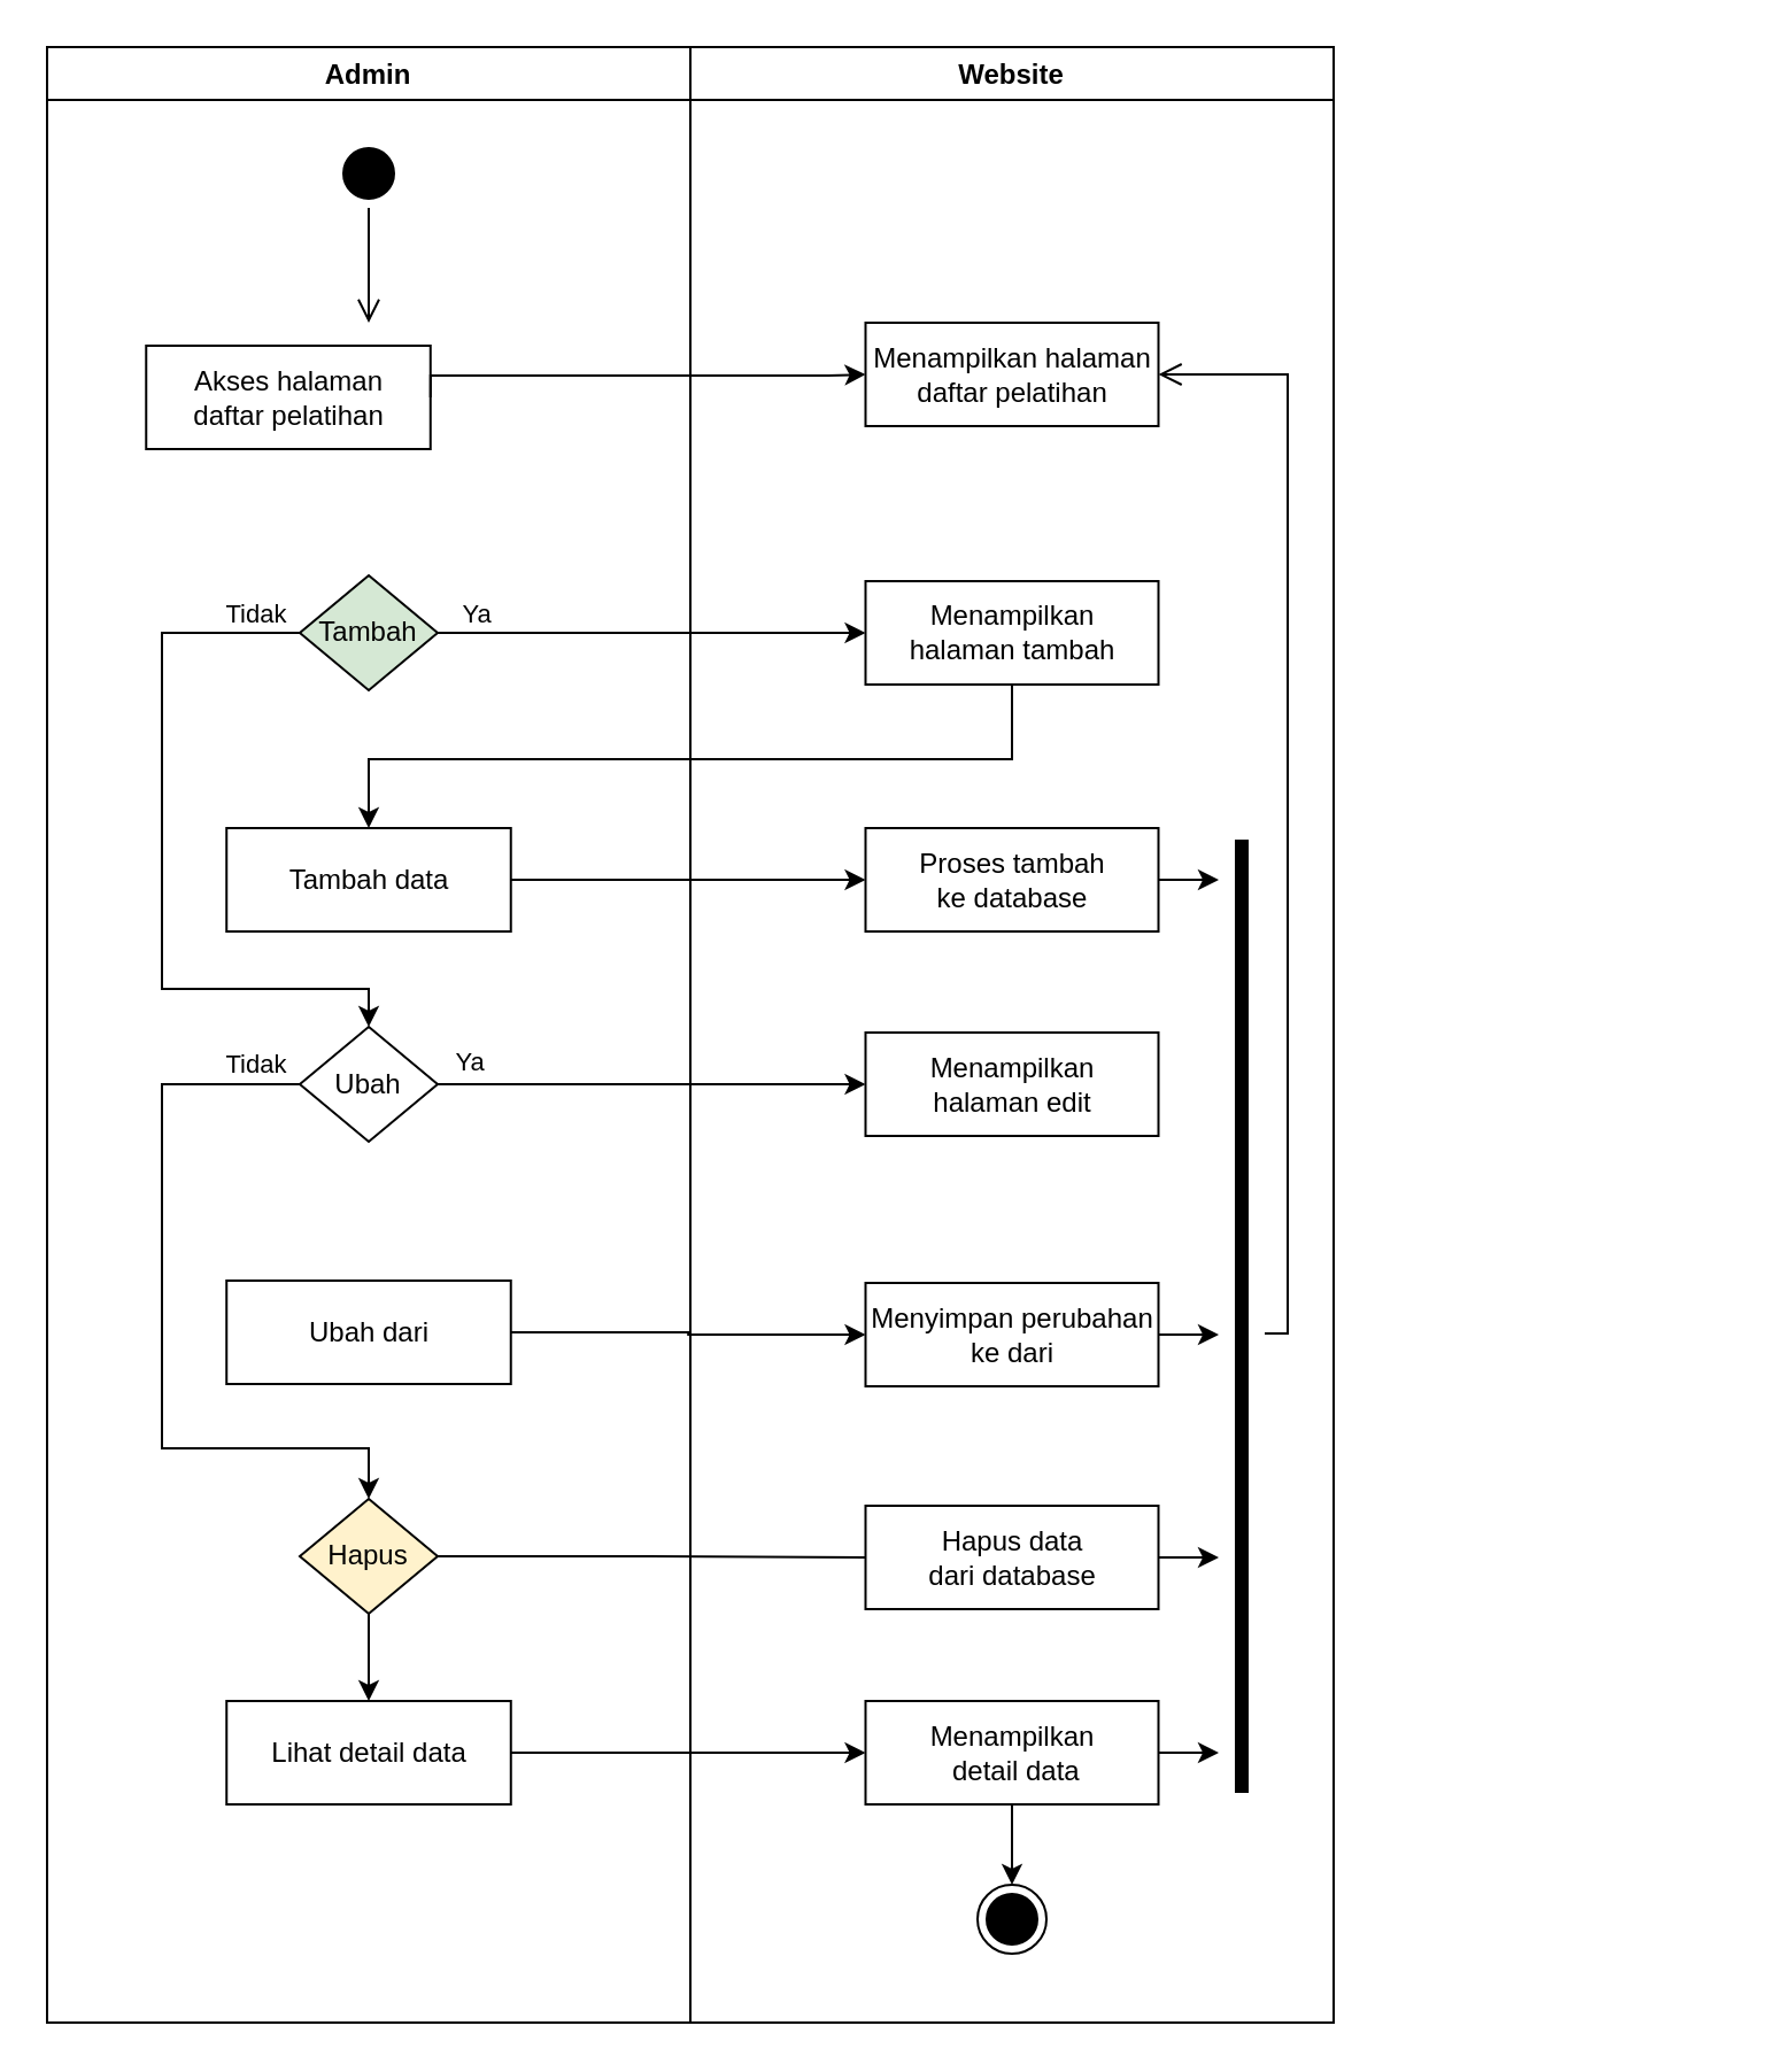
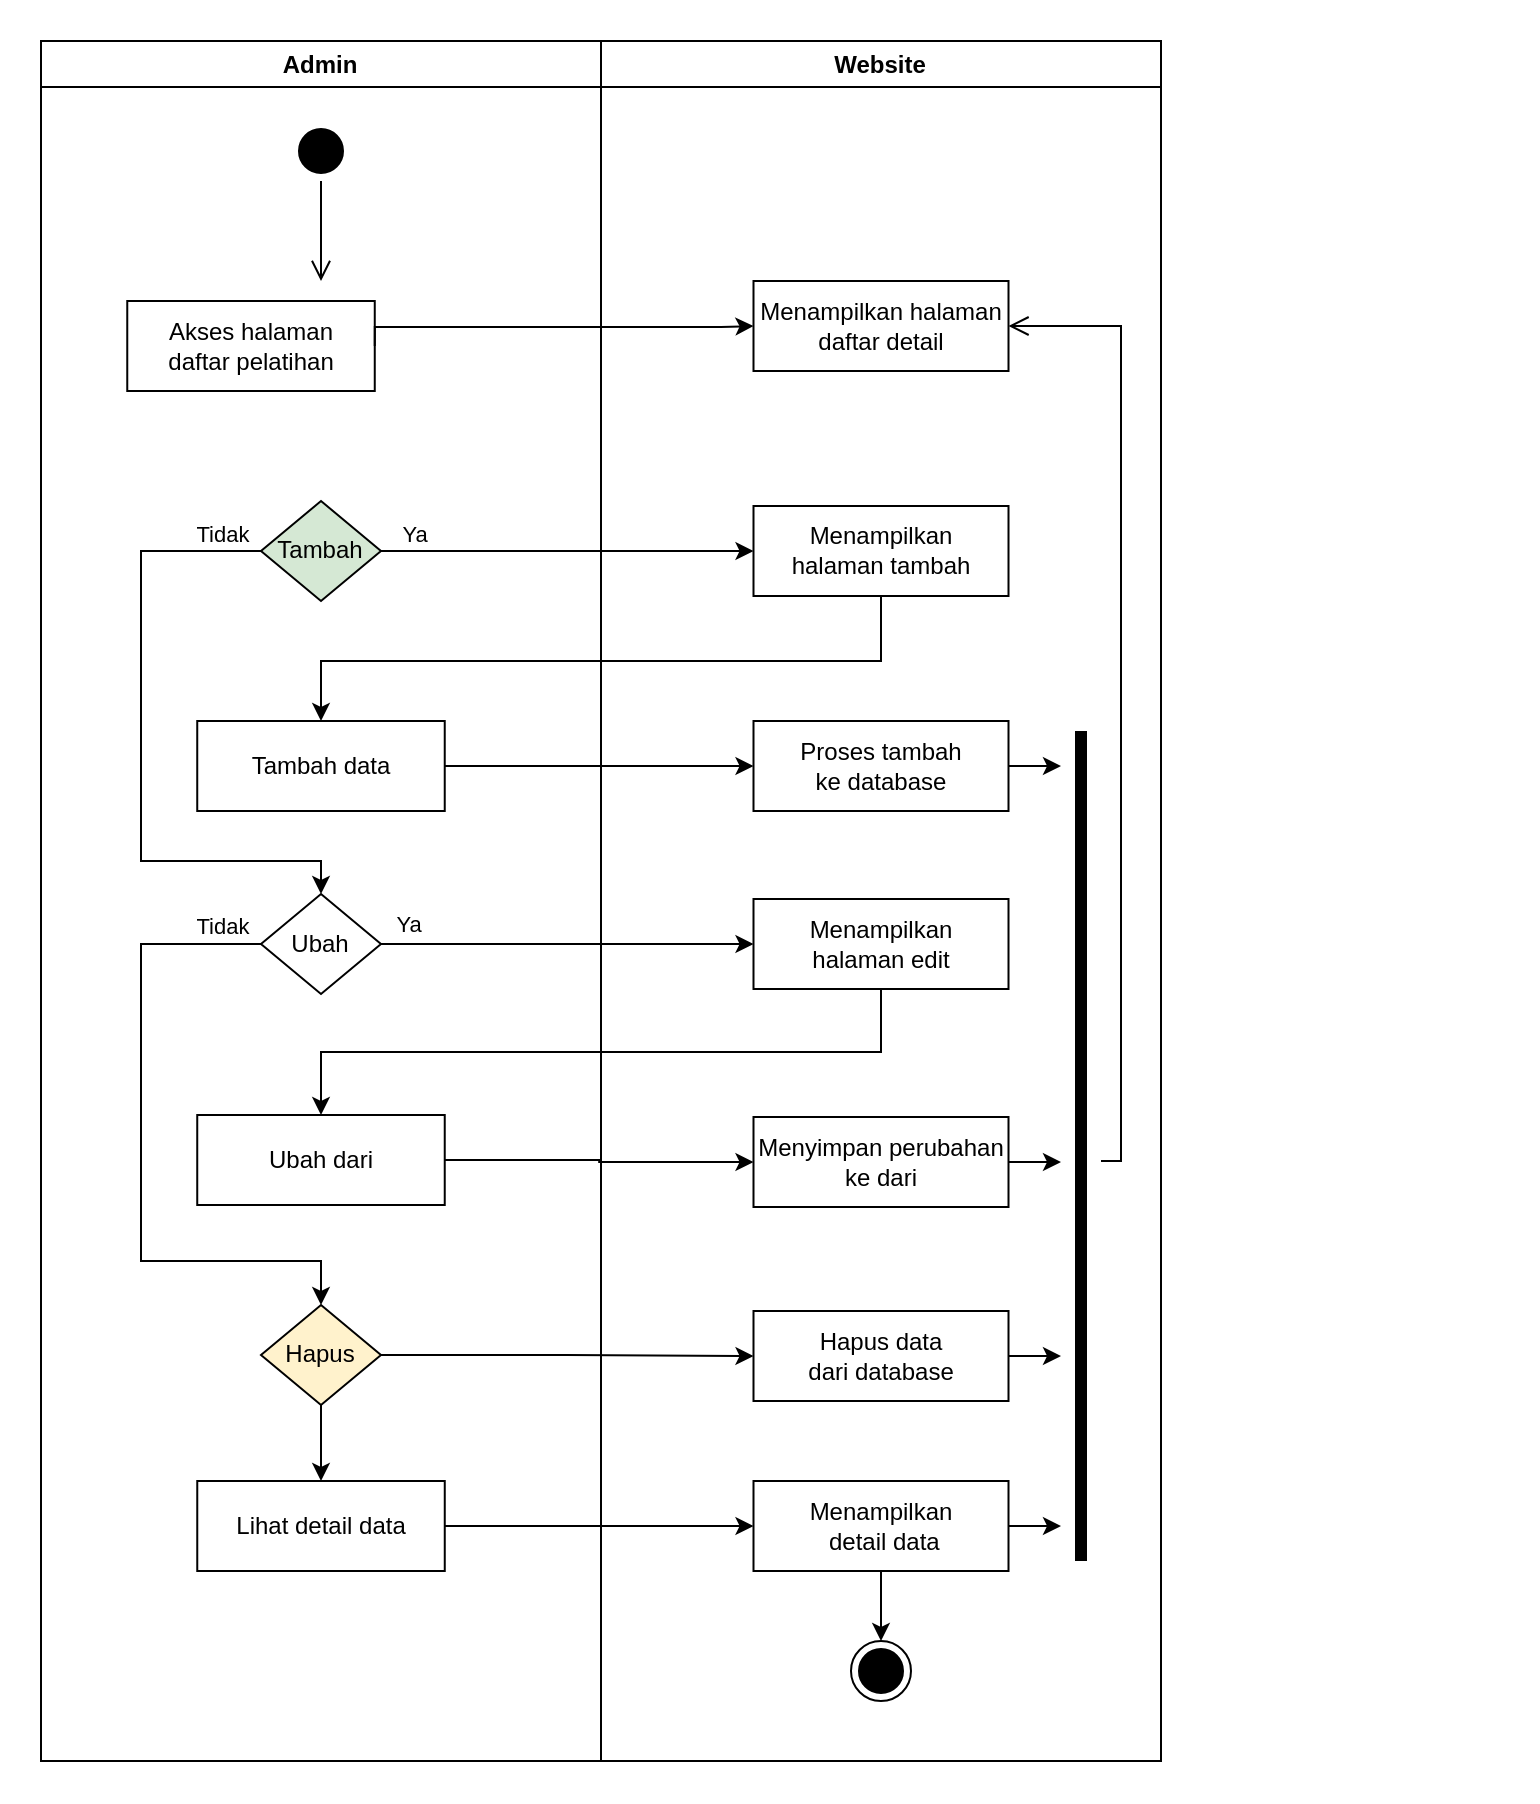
- <mxCell id="3" value="Menampilkan halaman&lt;br&gt;daftar pelatihan" style="html=1;strokeColor=#000000;fillColor=default;" parent="2" vertex="1"><mxGeometry x="76.25" y="120" width="127.5" height="45" as="geometry" /></mxCell>
+ <mxCell id="3" value="Menampilkan halaman&lt;br&gt;daftar detail" style="html=1;strokeColor=#000000;fillColor=default;" parent="2" vertex="1"><mxGeometry x="76.25" y="120" width="127.5" height="45" as="geometry" /></mxCell>
+ <mxCell id="36" style="edgeStyle=orthogonalEdgeStyle;rounded=0;orthogonalLoop=1;jettySize=auto;html=1;exitX=0.5;exitY=1;exitDx=0;exitDy=0;entryX=0.5;entryY=0;entryDx=0;entryDy=0;" parent="1" source="7" target="25" edge="1"><mxGeometry relative="1" as="geometry" /></mxCell>
- <mxCell id="38" style="edgeStyle=orthogonalEdgeStyle;rounded=0;orthogonalLoop=1;jettySize=auto;html=1;exitX=1;exitY=0.5;exitDx=0;exitDy=0;entryX=0;entryY=0.5;entryDx=0;entryDy=0;endArrow=none;" parent="1" source="27" target="9" edge="1"><mxGeometry relative="1" as="geometry" /></mxCell>
+ <mxCell id="38" style="edgeStyle=orthogonalEdgeStyle;rounded=0;orthogonalLoop=1;jettySize=auto;html=1;exitX=1;exitY=0.5;exitDx=0;exitDy=0;entryX=0;entryY=0.5;entryDx=0;entryDy=0;" parent="1" source="27" target="9" edge="1"><mxGeometry relative="1" as="geometry" /></mxCell>
